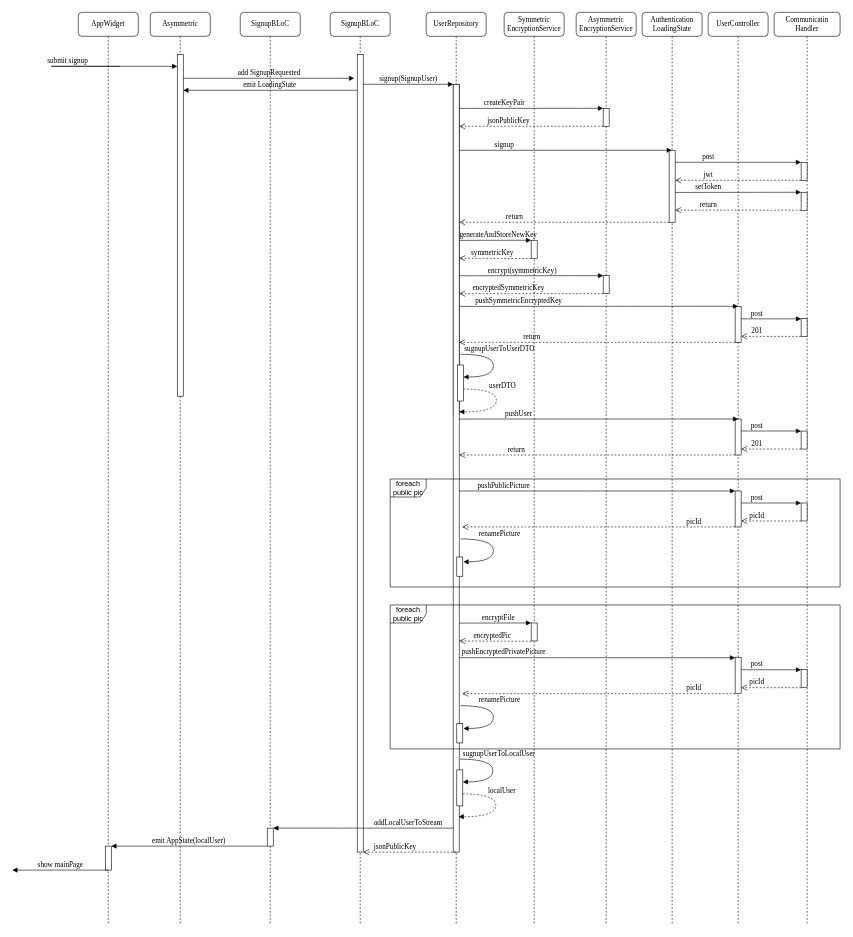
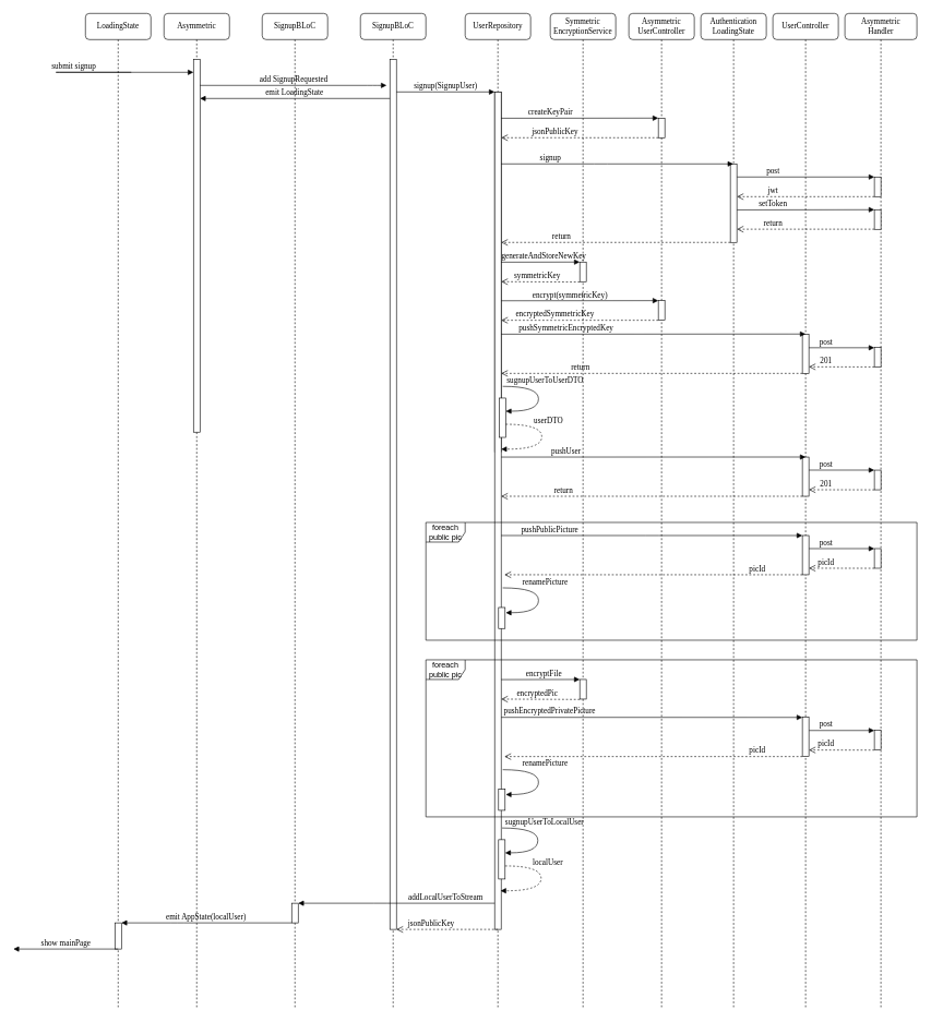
- <mxCell id="78" value="AppWidget" style="shape=umlLifeline;perimeter=lifelinePerimeter;whiteSpace=wrap;html=1;container=1;collapsible=0;recursiveResize=0;outlineConnect=0;rounded=1;shadow=0;comic=0;labelBackgroundColor=none;strokeWidth=1;fontFamily=Verdana;fontSize=12;align=center;" vertex="1" parent="1"><mxGeometry x="130" y="20" width="100" height="1520" as="geometry" /></mxCell>
+ <mxCell id="78" value="LoadingState" style="shape=umlLifeline;perimeter=lifelinePerimeter;whiteSpace=wrap;html=1;container=1;collapsible=0;recursiveResize=0;outlineConnect=0;rounded=1;shadow=0;comic=0;labelBackgroundColor=none;strokeWidth=1;fontFamily=Verdana;fontSize=12;align=center;" vertex="1" parent="1"><mxGeometry x="130" y="20" width="100" height="1520" as="geometry" /></mxCell>
- <mxCell id="15" value="Asymmetric&lt;br&gt;EncryptionService" style="shape=umlLifeline;perimeter=lifelinePerimeter;whiteSpace=wrap;html=1;container=1;collapsible=0;recursiveResize=0;outlineConnect=0;rounded=1;shadow=0;comic=0;labelBackgroundColor=none;strokeWidth=1;fontFamily=Verdana;fontSize=12;align=center;" vertex="1" parent="1"><mxGeometry x="960" y="20" width="100" height="1520" as="geometry" /></mxCell>
+ <mxCell id="15" value="Asymmetric&lt;br&gt;UserController" style="shape=umlLifeline;perimeter=lifelinePerimeter;whiteSpace=wrap;html=1;container=1;collapsible=0;recursiveResize=0;outlineConnect=0;rounded=1;shadow=0;comic=0;labelBackgroundColor=none;strokeWidth=1;fontFamily=Verdana;fontSize=12;align=center;" vertex="1" parent="1"><mxGeometry x="960" y="20" width="100" height="1520" as="geometry" /></mxCell>
- <mxCell id="25" value="Communicatin&lt;br&gt;Handler" style="shape=umlLifeline;perimeter=lifelinePerimeter;whiteSpace=wrap;html=1;container=1;collapsible=0;recursiveResize=0;outlineConnect=0;rounded=1;shadow=0;comic=0;labelBackgroundColor=none;strokeWidth=1;fontFamily=Verdana;fontSize=12;align=center;" vertex="1" parent="1"><mxGeometry x="1290" y="20" width="110" height="1520" as="geometry" /></mxCell>
+ <mxCell id="25" value="Asymmetric&lt;br&gt;Handler" style="shape=umlLifeline;perimeter=lifelinePerimeter;whiteSpace=wrap;html=1;container=1;collapsible=0;recursiveResize=0;outlineConnect=0;rounded=1;shadow=0;comic=0;labelBackgroundColor=none;strokeWidth=1;fontFamily=Verdana;fontSize=12;align=center;" vertex="1" parent="1"><mxGeometry x="1290" y="20" width="110" height="1520" as="geometry" /></mxCell>
